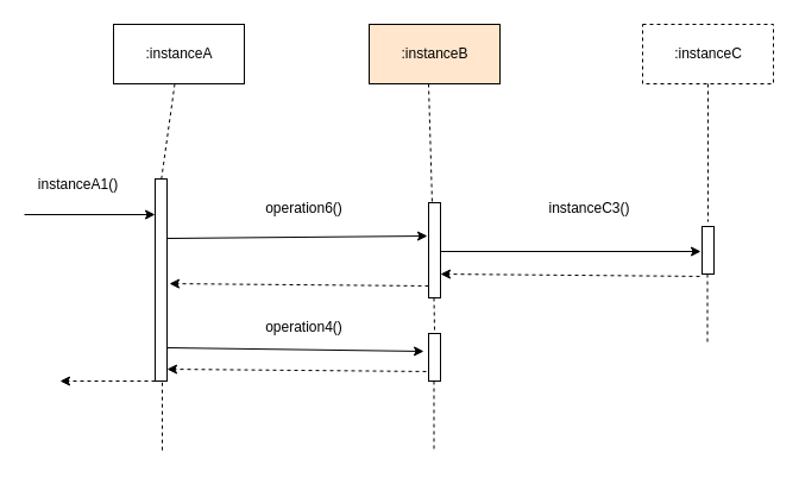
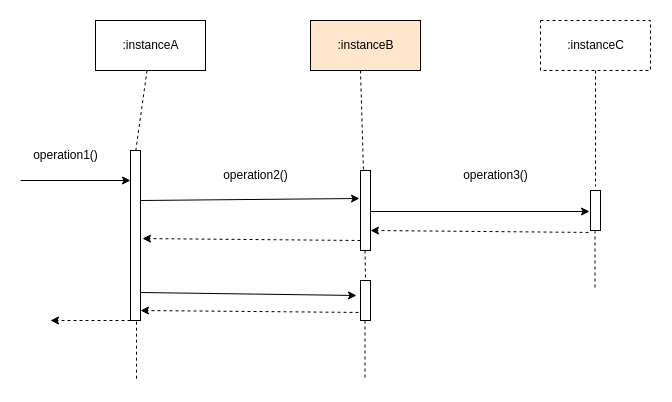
- <mxCell id="24" value="instanceA1()" style="text;html=1;align=center;verticalAlign=middle;resizable=0;points=[];autosize=1;strokeColor=none;fillColor=none;" vertex="1" parent="1"><mxGeometry x="20" y="140" width="90" height="30" as="geometry" /></mxCell>
+ <mxCell id="24" value="operation1()" style="text;html=1;align=center;verticalAlign=middle;resizable=0;points=[];autosize=1;strokeColor=none;fillColor=none;" vertex="1" parent="1"><mxGeometry x="20" y="140" width="90" height="30" as="geometry" /></mxCell>
- <mxCell id="25" value="operation6()" style="text;html=1;align=center;verticalAlign=middle;resizable=0;points=[];autosize=1;strokeColor=none;fillColor=none;" vertex="1" parent="1"><mxGeometry x="210" y="160" width="90" height="30" as="geometry" /></mxCell>
+ <mxCell id="25" value="operation2()" style="text;html=1;align=center;verticalAlign=middle;resizable=0;points=[];autosize=1;strokeColor=none;fillColor=none;" vertex="1" parent="1"><mxGeometry x="210" y="160" width="90" height="30" as="geometry" /></mxCell>
- <mxCell id="27" value="instanceC3()" style="text;html=1;align=center;verticalAlign=middle;resizable=0;points=[];autosize=1;strokeColor=none;fillColor=none;" vertex="1" parent="1"><mxGeometry x="450" y="160" width="90" height="30" as="geometry" /></mxCell>
+ <mxCell id="27" value="operation3()" style="text;html=1;align=center;verticalAlign=middle;resizable=0;points=[];autosize=1;strokeColor=none;fillColor=none;" vertex="1" parent="1"><mxGeometry x="450" y="160" width="90" height="30" as="geometry" /></mxCell>
- <mxCell id="26" value="operation4()" style="text;html=1;align=center;verticalAlign=middle;resizable=0;points=[];autosize=1;strokeColor=none;fillColor=none;" vertex="1" parent="1"><mxGeometry x="210" y="260" width="90" height="30" as="geometry" /></mxCell>
